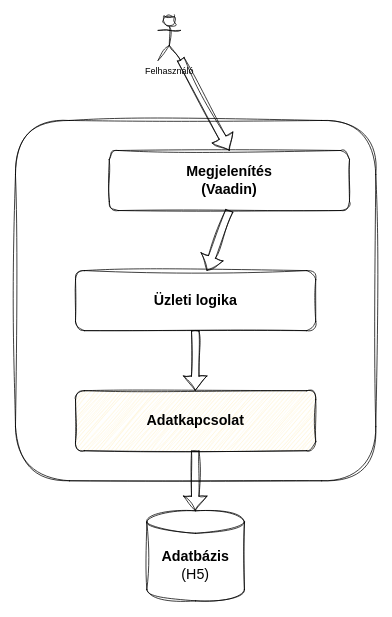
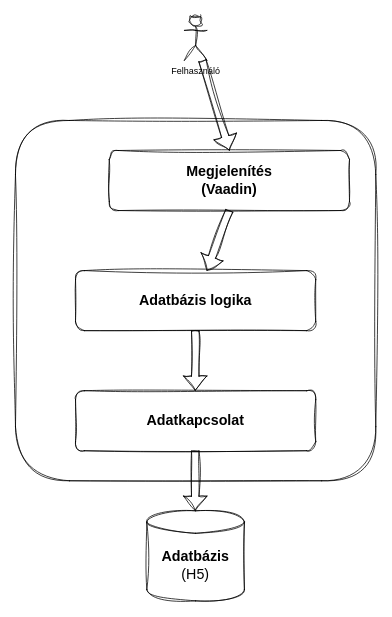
- <mxCell id="10" value="Felhasználó" style="shape=umlActor;verticalLabelPosition=bottom;verticalAlign=top;html=1;outlineConnect=0;sketch=1;curveFitting=1;jiggle=2;" vertex="1" parent="1"><mxGeometry x="210" y="20" width="30" height="60" as="geometry" /></mxCell>
+ <mxCell id="10" value="Felhasználó" style="shape=umlActor;verticalLabelPosition=bottom;verticalAlign=top;html=1;outlineConnect=0;sketch=1;curveFitting=1;jiggle=2;" vertex="1" parent="1"><mxGeometry x="245" y="20" width="30" height="60" as="geometry" /></mxCell>
- <mxCell id="4" value="&lt;b&gt;&lt;font style=&quot;font-size: 19px;&quot;&gt;Üzleti logika&lt;/font&gt;&lt;/b&gt;" style="rounded=1;whiteSpace=wrap;html=1;sketch=1;curveFitting=1;jiggle=2;" vertex="1" parent="1"><mxGeometry x="100" y="360" width="320" height="80" as="geometry" /></mxCell>
+ <mxCell id="4" value="&lt;b&gt;&lt;font style=&quot;font-size: 19px;&quot;&gt;Adatbázis logika&lt;/font&gt;&lt;/b&gt;" style="rounded=1;whiteSpace=wrap;html=1;sketch=1;curveFitting=1;jiggle=2;" vertex="1" parent="1"><mxGeometry x="100" y="360" width="320" height="80" as="geometry" /></mxCell>
- <mxCell id="5" value="&lt;b&gt;&lt;font style=&quot;font-size: 19px;&quot;&gt;Adatkapcsolat&lt;/font&gt;&lt;/b&gt;" style="rounded=1;whiteSpace=wrap;html=1;sketch=1;curveFitting=1;jiggle=2;fillColor=#fff2cc;" vertex="1" parent="1"><mxGeometry x="100" y="520" width="320" height="80" as="geometry" /></mxCell>
+ <mxCell id="5" value="&lt;b&gt;&lt;font style=&quot;font-size: 19px;&quot;&gt;Adatkapcsolat&lt;/font&gt;&lt;/b&gt;" style="rounded=1;whiteSpace=wrap;html=1;sketch=1;curveFitting=1;jiggle=2;" vertex="1" parent="1"><mxGeometry x="100" y="520" width="320" height="80" as="geometry" /></mxCell>
